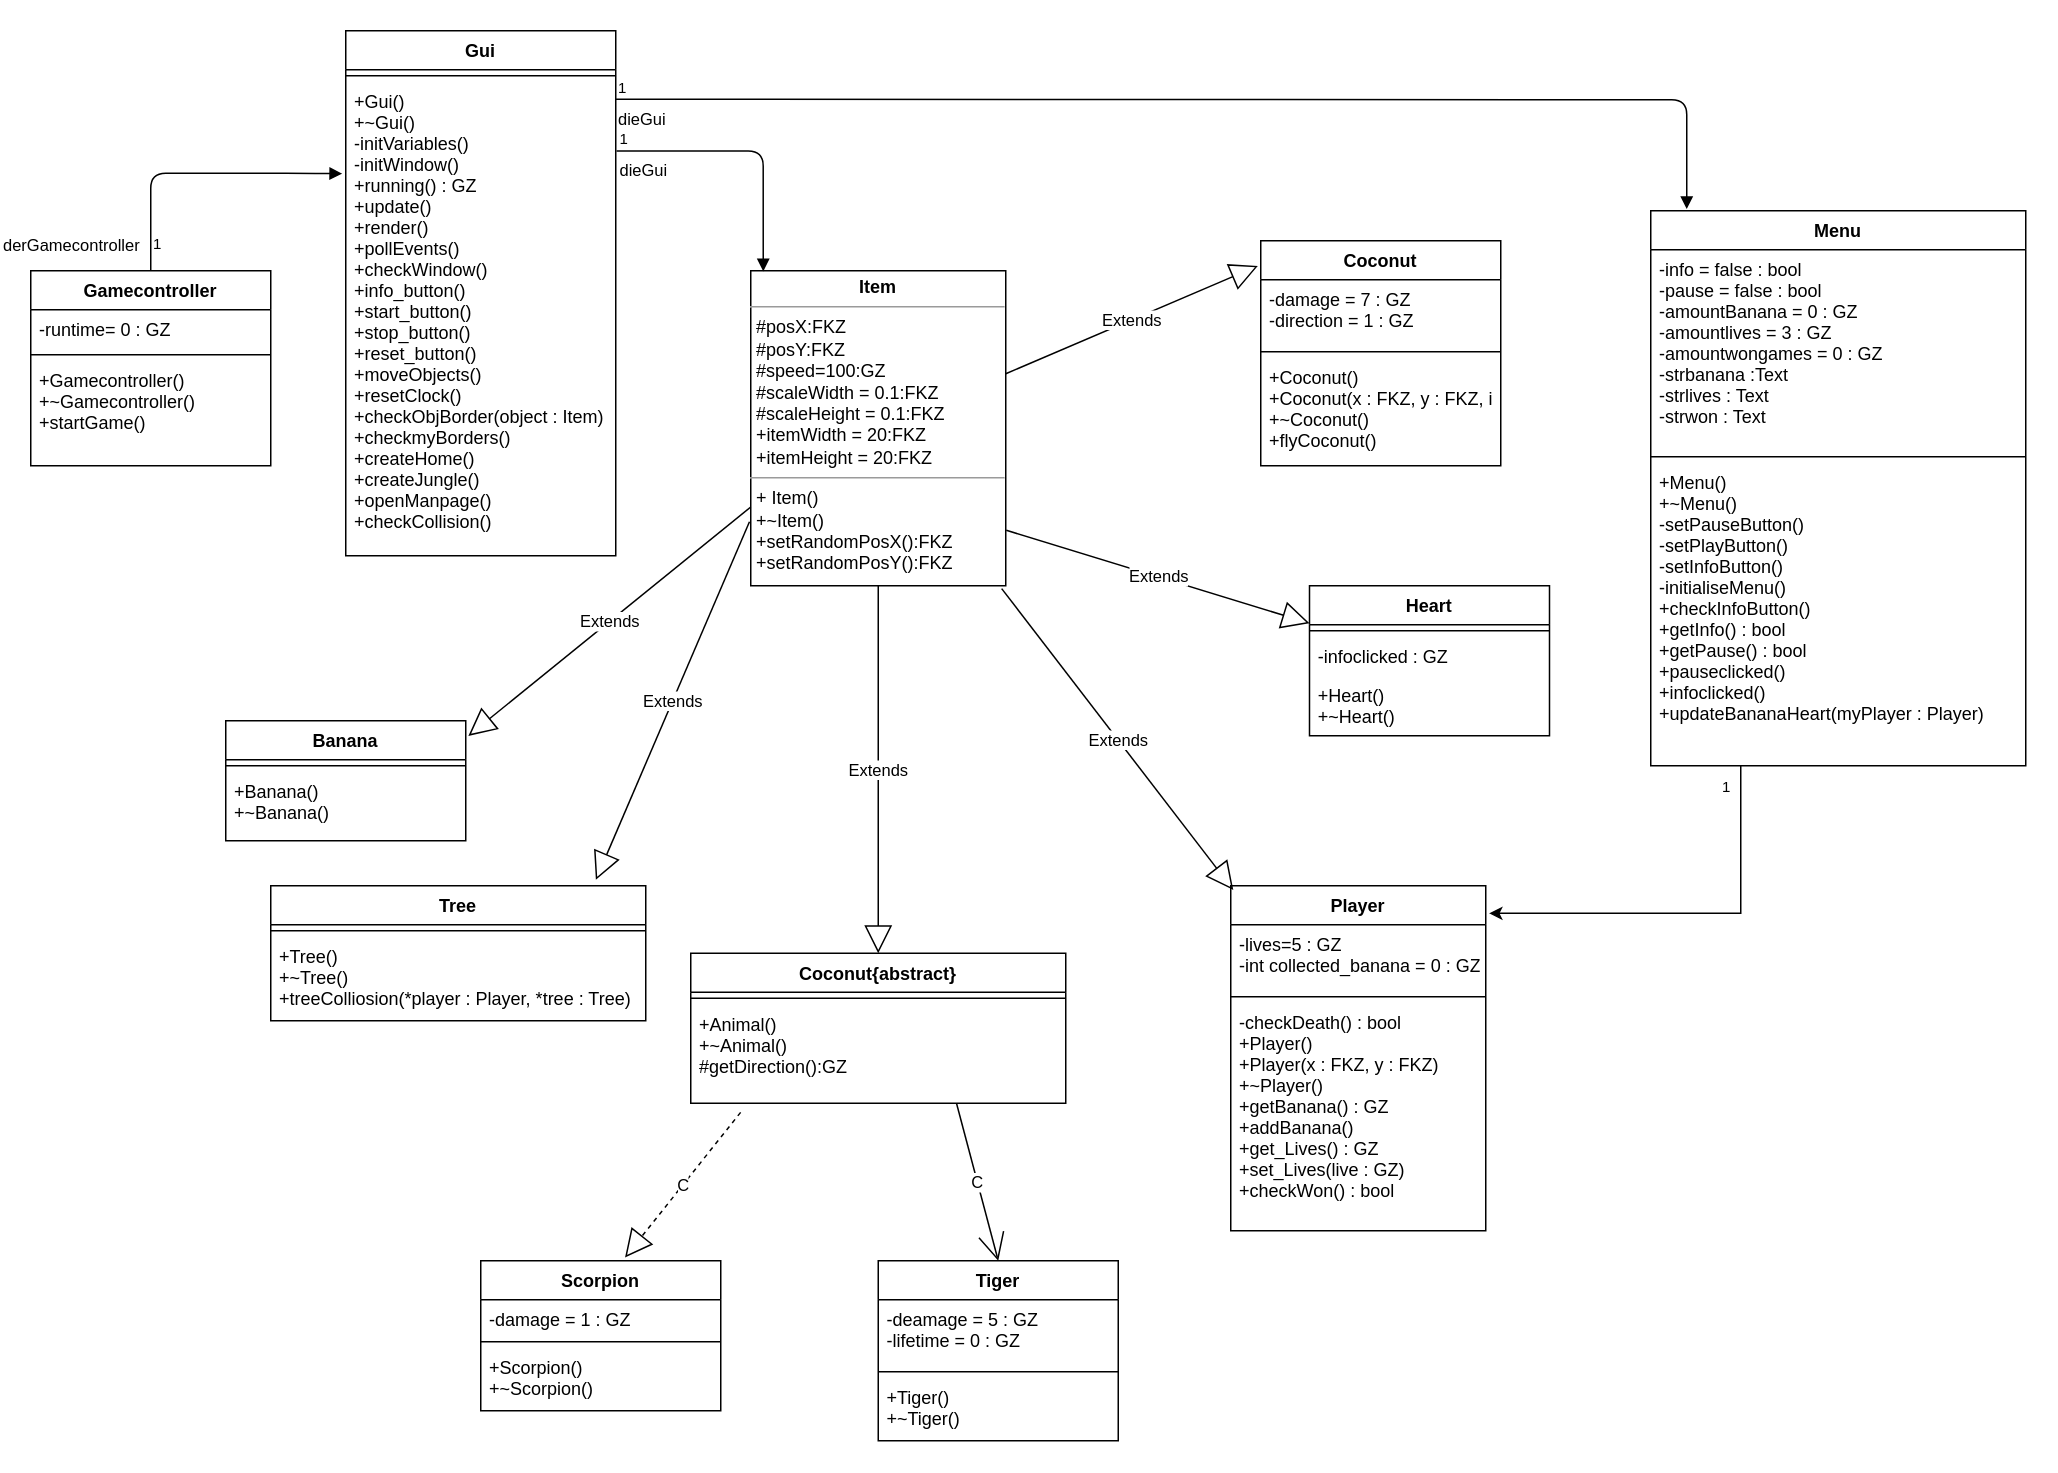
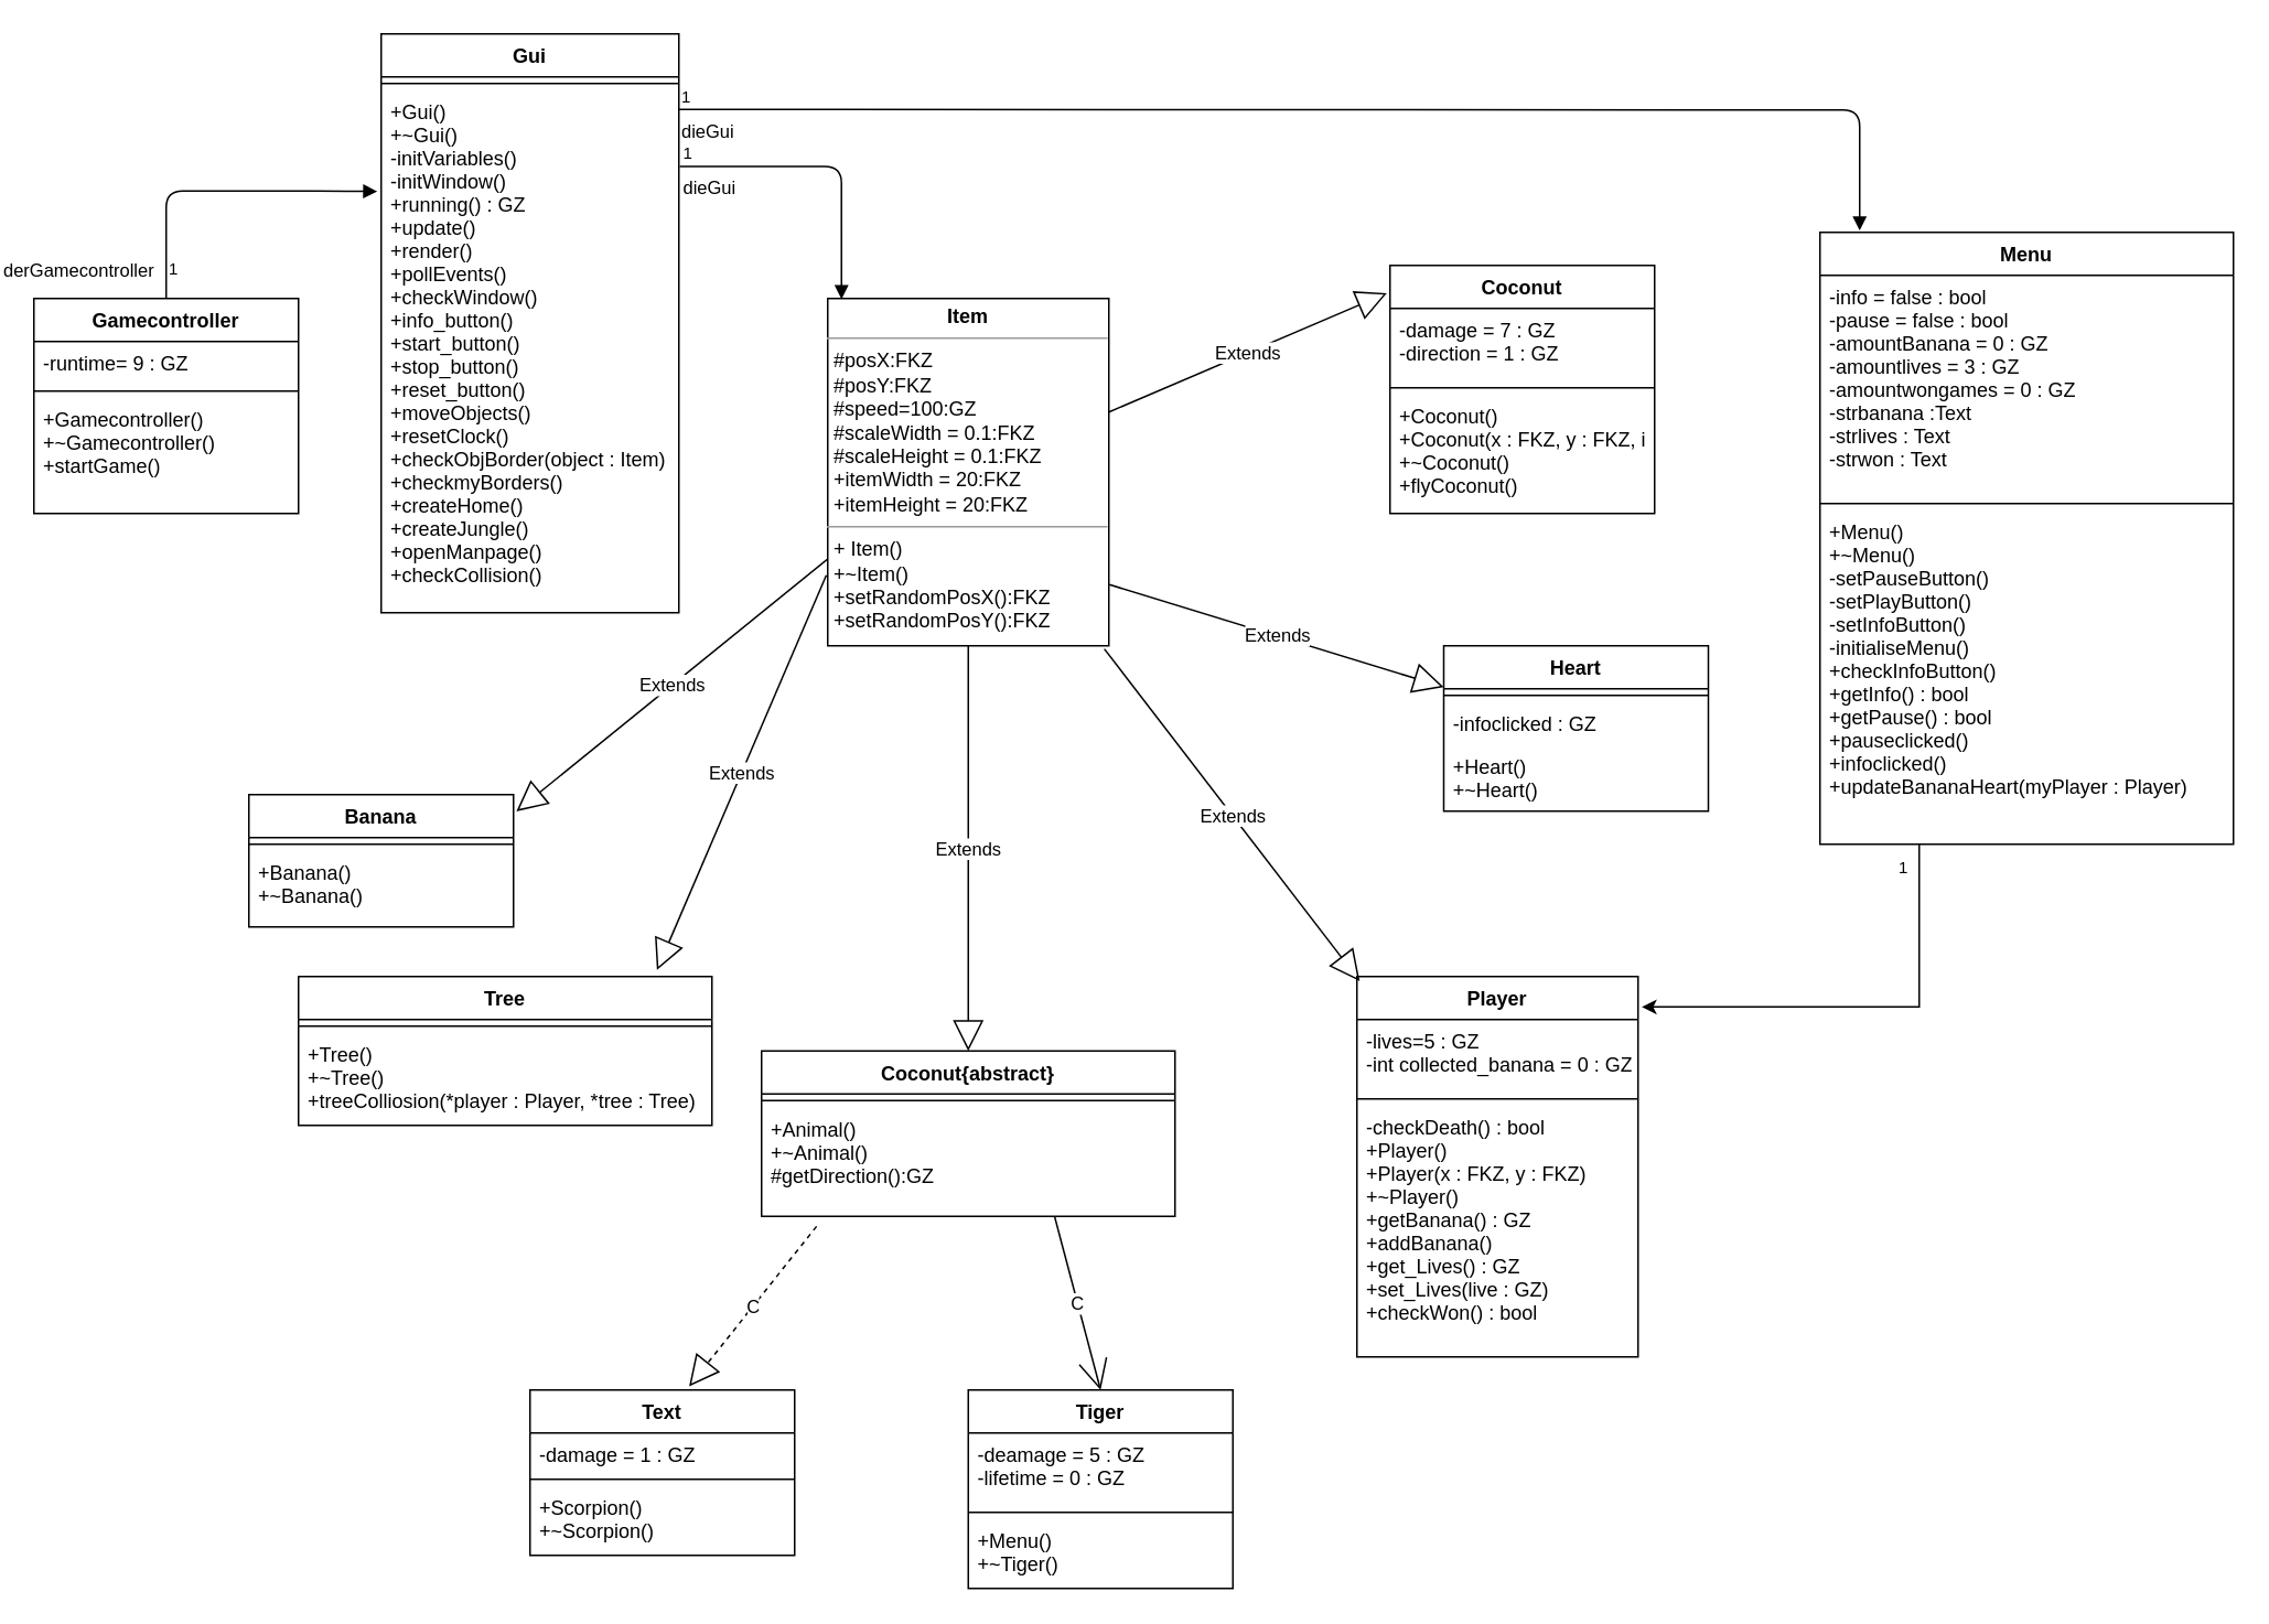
- <mxCell id="13" value="-runtime= 0 : GZ" style="text;strokeColor=none;fillColor=none;align=left;verticalAlign=top;spacingLeft=4;spacingRight=4;overflow=hidden;rotatable=0;points=[[0,0.5],[1,0.5]];portConstraint=eastwest;" vertex="1" parent="12"><mxGeometry y="26" width="160" height="26" as="geometry" /></mxCell>
+ <mxCell id="13" value="-runtime= 9 : GZ" style="text;strokeColor=none;fillColor=none;align=left;verticalAlign=top;spacingLeft=4;spacingRight=4;overflow=hidden;rotatable=0;points=[[0,0.5],[1,0.5]];portConstraint=eastwest;" vertex="1" parent="12"><mxGeometry y="26" width="160" height="26" as="geometry" /></mxCell>
- <mxCell id="30" value="Scorpion" style="swimlane;fontStyle=1;align=center;verticalAlign=top;childLayout=stackLayout;horizontal=1;startSize=26;horizontalStack=0;resizeParent=1;resizeParentMax=0;resizeLast=0;collapsible=1;marginBottom=0;" vertex="1" parent="1"><mxGeometry x="320" y="840" width="160" height="100" as="geometry" /></mxCell>
+ <mxCell id="30" value="Text" style="swimlane;fontStyle=1;align=center;verticalAlign=top;childLayout=stackLayout;horizontal=1;startSize=26;horizontalStack=0;resizeParent=1;resizeParentMax=0;resizeLast=0;collapsible=1;marginBottom=0;" vertex="1" parent="1"><mxGeometry x="320" y="840" width="160" height="100" as="geometry" /></mxCell>
- <mxCell id="24" value="+Tiger()&#10;+~Tiger()" style="text;strokeColor=none;fillColor=none;align=left;verticalAlign=top;spacingLeft=4;spacingRight=4;overflow=hidden;rotatable=0;points=[[0,0.5],[1,0.5]];portConstraint=eastwest;" vertex="1" parent="21"><mxGeometry y="78" width="160" height="42" as="geometry" /></mxCell>
+ <mxCell id="24" value="+Menu()&#10;+~Tiger()" style="text;strokeColor=none;fillColor=none;align=left;verticalAlign=top;spacingLeft=4;spacingRight=4;overflow=hidden;rotatable=0;points=[[0,0.5],[1,0.5]];portConstraint=eastwest;" vertex="1" parent="21"><mxGeometry y="78" width="160" height="42" as="geometry" /></mxCell>
